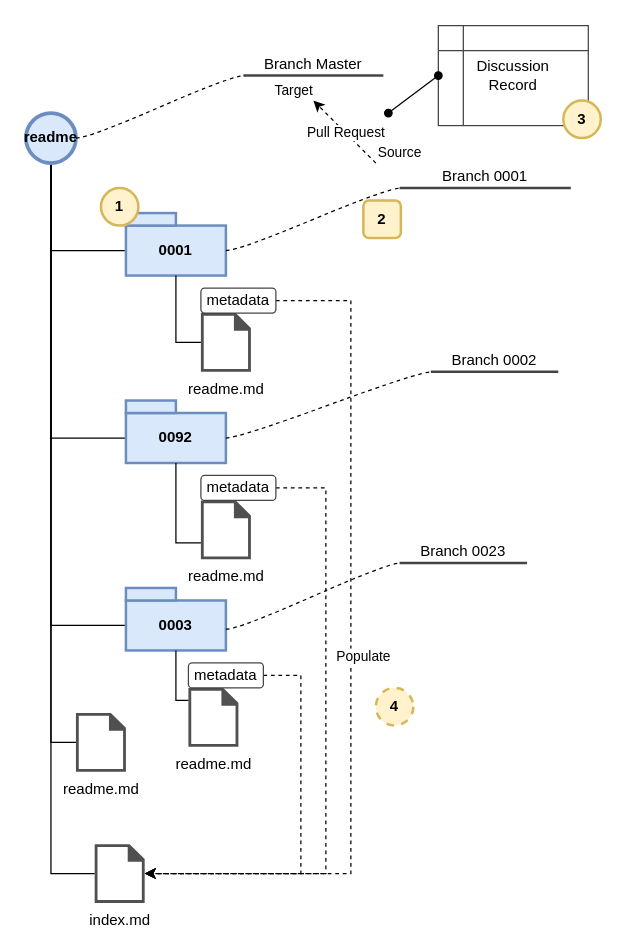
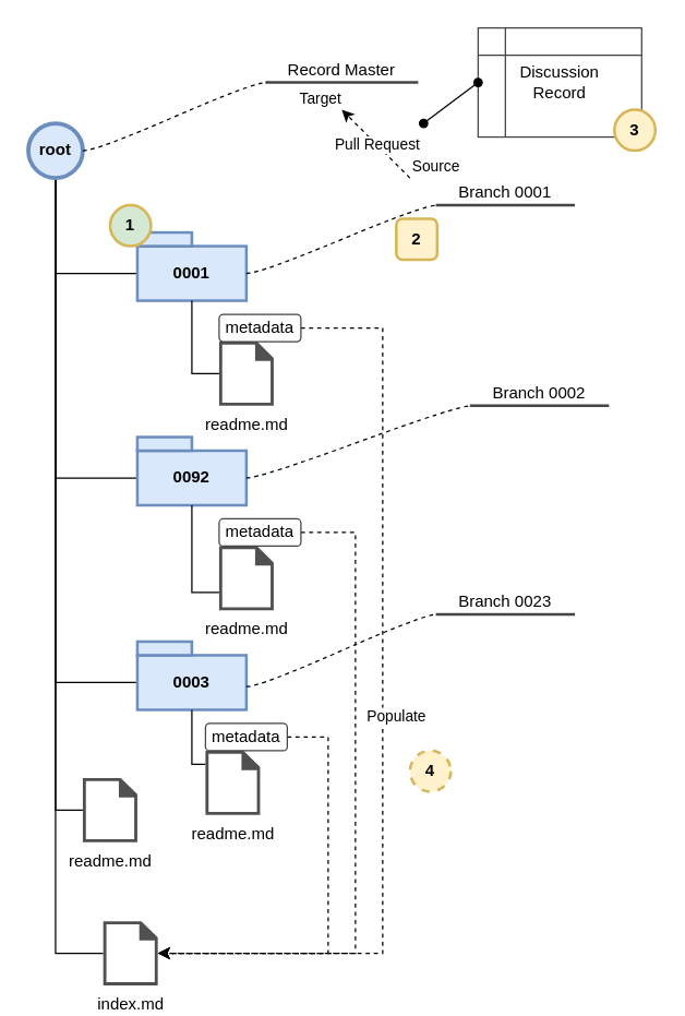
- <mxCell id="37" value="Branch Master" style="whiteSpace=wrap;html=1;shape=partialRectangle;top=0;left=0;bottom=1;right=0;points=[[0,1],[1,1]];fillColor=none;align=center;verticalAlign=bottom;routingCenterY=0.5;snapToPoint=1;recursiveResize=0;autosize=1;treeFolding=1;treeMoving=1;newEdgeStyle={&quot;edgeStyle&quot;:&quot;entityRelationEdgeStyle&quot;,&quot;startArrow&quot;:&quot;none&quot;,&quot;endArrow&quot;:&quot;none&quot;,&quot;segment&quot;:10,&quot;curved&quot;:1};strokeColor=#434445;strokeWidth=2;" vertex="1" parent="1"><mxGeometry x="195" y="40" width="110" height="20" as="geometry" /></mxCell>
+ <mxCell id="37" value="Record Master" style="whiteSpace=wrap;html=1;shape=partialRectangle;top=0;left=0;bottom=1;right=0;points=[[0,1],[1,1]];fillColor=none;align=center;verticalAlign=bottom;routingCenterY=0.5;snapToPoint=1;recursiveResize=0;autosize=1;treeFolding=1;treeMoving=1;newEdgeStyle={&quot;edgeStyle&quot;:&quot;entityRelationEdgeStyle&quot;,&quot;startArrow&quot;:&quot;none&quot;,&quot;endArrow&quot;:&quot;none&quot;,&quot;segment&quot;:10,&quot;curved&quot;:1};strokeColor=#434445;strokeWidth=2;" vertex="1" parent="1"><mxGeometry x="195" y="40" width="110" height="20" as="geometry" /></mxCell>
- <mxCell id="7" value="readme" style="ellipse;whiteSpace=wrap;html=1;aspect=fixed;strokeColor=#6c8ebf;fillColor=#dae8fc;strokeWidth=3;fontStyle=1" vertex="1" parent="1"><mxGeometry x="20" y="90" width="40" height="40" as="geometry" /></mxCell>
+ <mxCell id="7" value="root" style="ellipse;whiteSpace=wrap;html=1;aspect=fixed;strokeColor=#6c8ebf;fillColor=#dae8fc;strokeWidth=3;fontStyle=1" vertex="1" parent="1"><mxGeometry x="20" y="90" width="40" height="40" as="geometry" /></mxCell>
- <mxCell id="25" value="Branch 0001" style="whiteSpace=wrap;html=1;shape=partialRectangle;top=0;left=0;bottom=1;right=0;points=[[0,1],[1,1]];fillColor=none;align=center;verticalAlign=bottom;routingCenterY=0.5;snapToPoint=1;recursiveResize=0;autosize=1;treeFolding=1;treeMoving=1;newEdgeStyle={&quot;edgeStyle&quot;:&quot;entityRelationEdgeStyle&quot;,&quot;startArrow&quot;:&quot;none&quot;,&quot;endArrow&quot;:&quot;none&quot;,&quot;segment&quot;:10,&quot;curved&quot;:1};strokeColor=#434445;strokeWidth=2;" vertex="1" parent="1"><mxGeometry x="320" y="130" width="135" height="20" as="geometry" /></mxCell>
+ <mxCell id="25" value="Branch 0001" style="whiteSpace=wrap;html=1;shape=partialRectangle;top=0;left=0;bottom=1;right=0;points=[[0,1],[1,1]];fillColor=none;align=center;verticalAlign=bottom;routingCenterY=0.5;snapToPoint=1;recursiveResize=0;autosize=1;treeFolding=1;treeMoving=1;newEdgeStyle={&quot;edgeStyle&quot;:&quot;entityRelationEdgeStyle&quot;,&quot;startArrow&quot;:&quot;none&quot;,&quot;endArrow&quot;:&quot;none&quot;,&quot;segment&quot;:10,&quot;curved&quot;:1};strokeColor=#434445;strokeWidth=2;" vertex="1" parent="1"><mxGeometry x="320" y="130" width="100" height="20" as="geometry" /></mxCell>
- <mxCell id="45" value="1" style="ellipse;whiteSpace=wrap;html=1;aspect=fixed;strokeColor=#d6b656;strokeWidth=2;fillColor=#fff2cc;fontStyle=1" vertex="1" parent="1"><mxGeometry x="80" y="150" width="30" height="30" as="geometry" /></mxCell>
+ <mxCell id="45" value="1" style="ellipse;whiteSpace=wrap;html=1;aspect=fixed;strokeColor=#d6b656;strokeWidth=2;fillColor=#d5e8d4;fontStyle=1;" vertex="1" parent="1"><mxGeometry x="80" y="150" width="30" height="30" as="geometry" /></mxCell>
